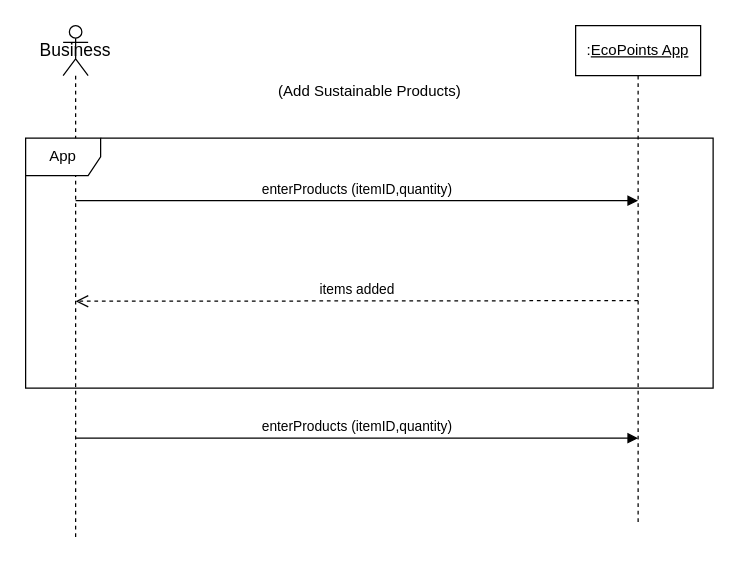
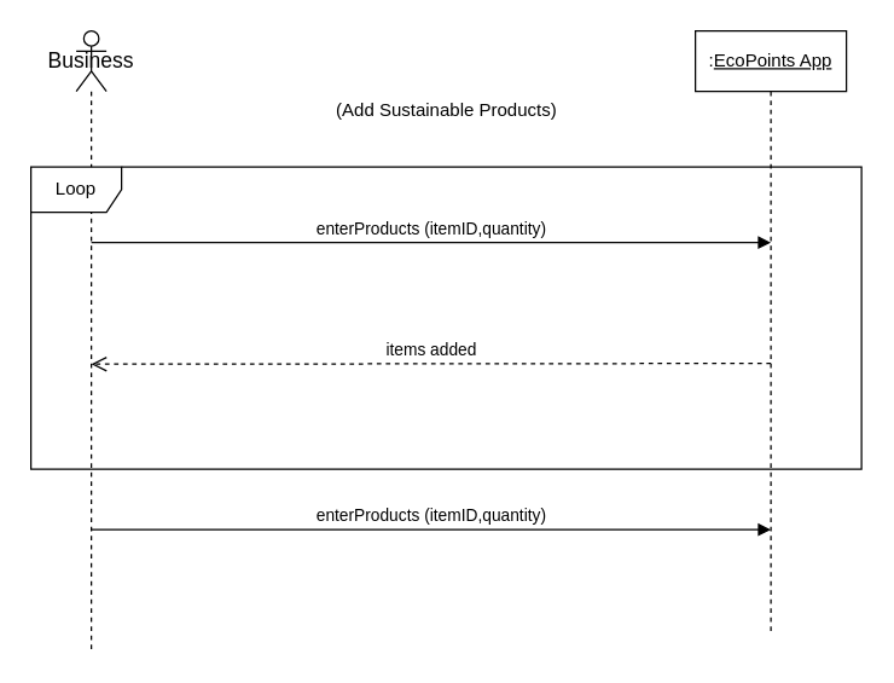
- <mxCell id="7" value="App" style="shape=umlFrame;whiteSpace=wrap;html=1;pointerEvents=0;" vertex="1" parent="1"><mxGeometry x="20" y="110" width="550" height="200" as="geometry" /></mxCell>
+ <mxCell id="7" value="Loop" style="shape=umlFrame;whiteSpace=wrap;html=1;pointerEvents=0;" vertex="1" parent="1"><mxGeometry x="20" y="110" width="550" height="200" as="geometry" /></mxCell>
